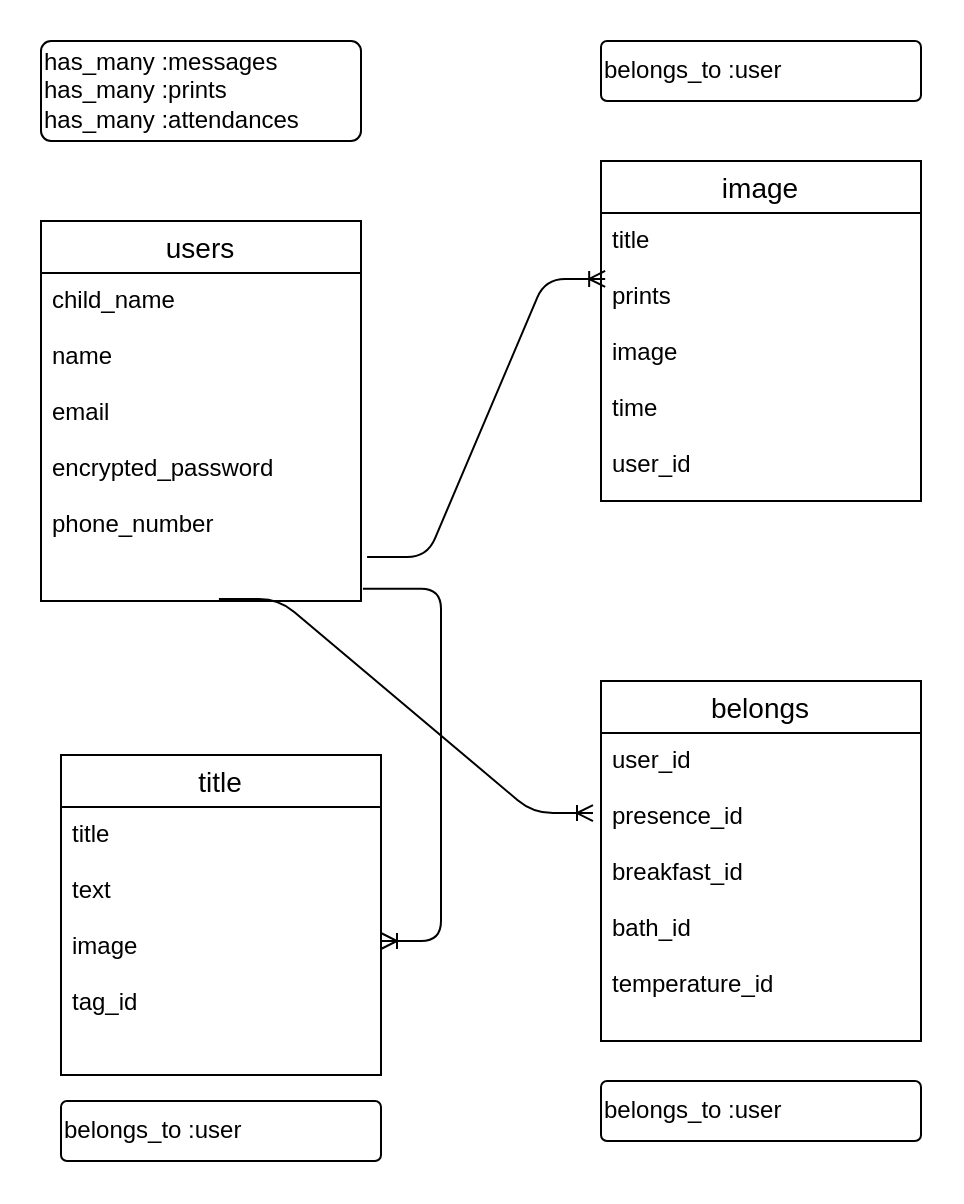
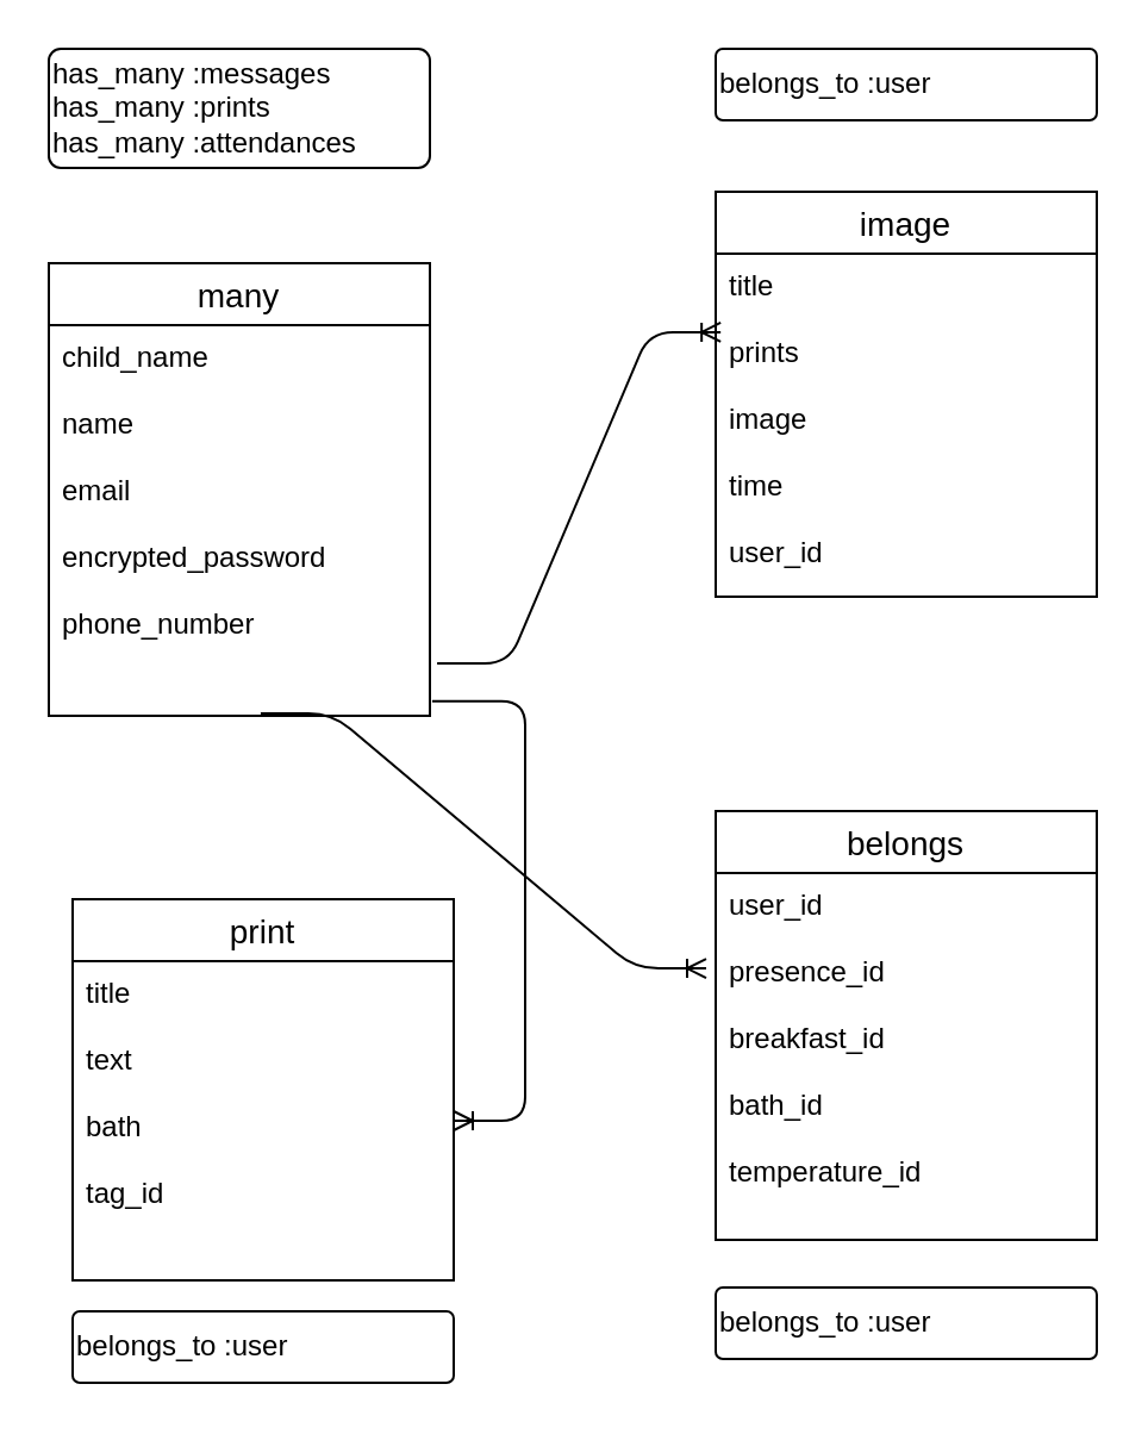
- <mxCell id="2" value="users" style="swimlane;fontStyle=0;childLayout=stackLayout;horizontal=1;startSize=26;horizontalStack=0;resizeParent=1;resizeParentMax=0;resizeLast=0;collapsible=1;marginBottom=0;align=center;fontSize=14;" parent="1" vertex="1"><mxGeometry x="20" y="110" width="160" height="190" as="geometry" /></mxCell>
+ <mxCell id="2" value="many" style="swimlane;fontStyle=0;childLayout=stackLayout;horizontal=1;startSize=26;horizontalStack=0;resizeParent=1;resizeParentMax=0;resizeLast=0;collapsible=1;marginBottom=0;align=center;fontSize=14;" parent="1" vertex="1"><mxGeometry x="20" y="110" width="160" height="190" as="geometry" /></mxCell>
- <mxCell id="8" value="title" style="swimlane;fontStyle=0;childLayout=stackLayout;horizontal=1;startSize=26;horizontalStack=0;resizeParent=1;resizeParentMax=0;resizeLast=0;collapsible=1;marginBottom=0;align=center;fontSize=14;" parent="1" vertex="1"><mxGeometry x="30" y="377" width="160" height="160" as="geometry" /></mxCell>
+ <mxCell id="8" value="print" style="swimlane;fontStyle=0;childLayout=stackLayout;horizontal=1;startSize=26;horizontalStack=0;resizeParent=1;resizeParentMax=0;resizeLast=0;collapsible=1;marginBottom=0;align=center;fontSize=14;" parent="1" vertex="1"><mxGeometry x="30" y="377" width="160" height="160" as="geometry" /></mxCell>
- <mxCell id="9" value="title&#10;&#10;text&#10;&#10;image&#10;&#10;tag_id" style="text;strokeColor=none;fillColor=none;spacingLeft=4;spacingRight=4;overflow=hidden;rotatable=0;points=[[0,0.5],[1,0.5]];portConstraint=eastwest;fontSize=12;" parent="8" vertex="1"><mxGeometry y="26" width="160" height="134" as="geometry" /></mxCell>
+ <mxCell id="9" value="title&#10;&#10;text&#10;&#10;bath&#10;&#10;tag_id" style="text;strokeColor=none;fillColor=none;spacingLeft=4;spacingRight=4;overflow=hidden;rotatable=0;points=[[0,0.5],[1,0.5]];portConstraint=eastwest;fontSize=12;" parent="8" vertex="1"><mxGeometry y="26" width="160" height="134" as="geometry" /></mxCell>
